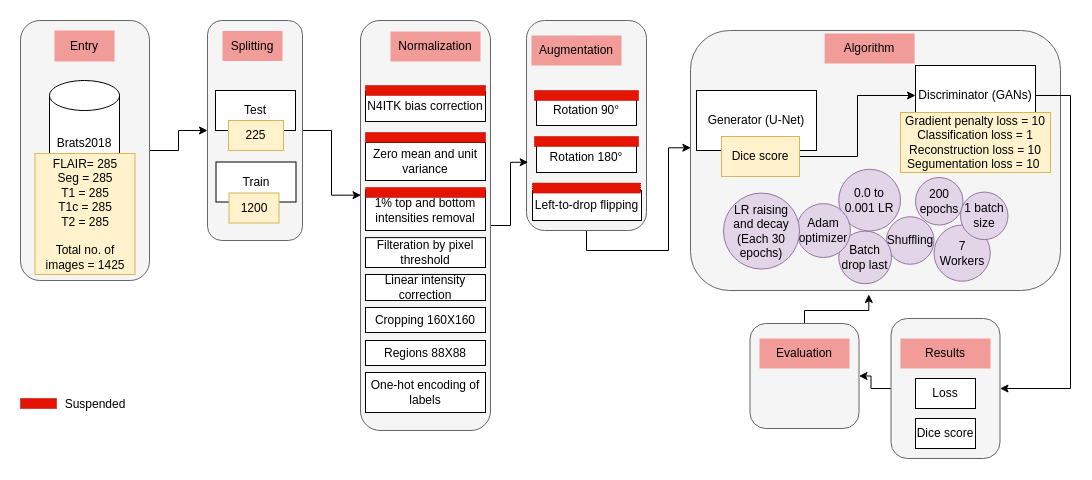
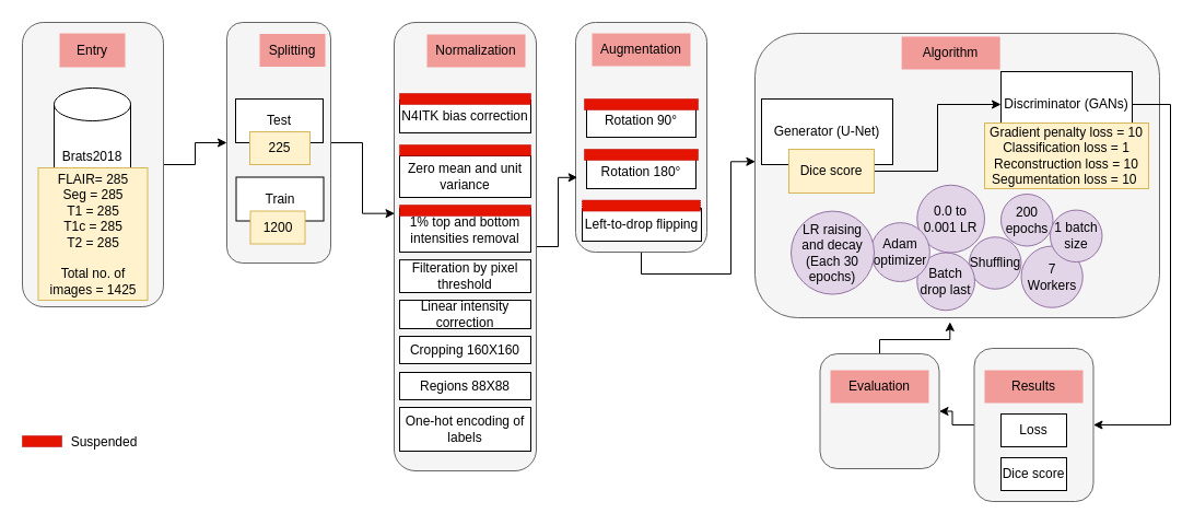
- <mxCell id="18" value="Splitting" style="text;html=1;strokeColor=none;fillColor=#F19C99;align=center;verticalAlign=middle;whiteSpace=wrap;rounded=0;" parent="1" vertex="1"><mxGeometry x="222" y="30.5" width="60" height="30" as="geometry" /></mxCell>
+ <mxCell id="18" value="Splitting" style="text;html=1;strokeColor=none;fillColor=#F19C99;align=center;verticalAlign=middle;whiteSpace=wrap;rounded=0;" parent="1" vertex="1"><mxGeometry x="237" y="30.5" width="60" height="30" as="geometry" /></mxCell>
- <mxCell id="28" value="Augmentation" style="text;html=1;strokeColor=none;fillColor=#F19C99;align=center;verticalAlign=middle;whiteSpace=wrap;rounded=0;" parent="1" vertex="1"><mxGeometry x="531" y="35" width="90" height="30" as="geometry" /></mxCell>
+ <mxCell id="28" value="Augmentation" style="text;html=1;strokeColor=none;fillColor=#F19C99;align=center;verticalAlign=middle;whiteSpace=wrap;rounded=0;" parent="1" vertex="1"><mxGeometry x="541" y="30" width="90" height="30" as="geometry" /></mxCell>
